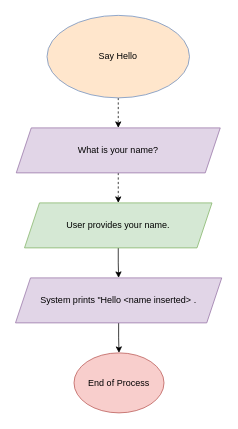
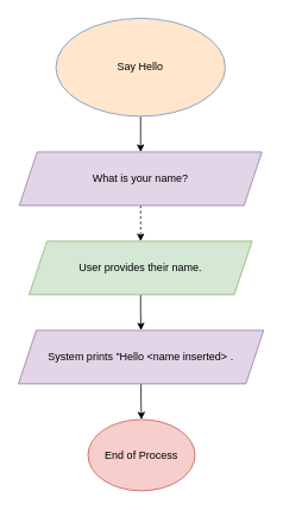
- <mxCell id="2" value="" style="edgeStyle=orthogonalEdgeStyle;rounded=0;orthogonalLoop=1;jettySize=auto;html=1;dashed=1;" edge="1" parent="1" source="3" target="5"><mxGeometry relative="1" as="geometry" /></mxCell>
+ <mxCell id="2" value="" style="edgeStyle=orthogonalEdgeStyle;rounded=0;orthogonalLoop=1;jettySize=auto;html=1;" edge="1" parent="1" source="3" target="5"><mxGeometry relative="1" as="geometry" /></mxCell>
- <mxCell id="7" value="User provides your name." style="shape=parallelogram;perimeter=parallelogramPerimeter;whiteSpace=wrap;html=1;fixedSize=1;fillColor=#d5e8d4;strokeColor=#82b366;" vertex="1" parent="1"><mxGeometry x="32" y="270" width="250" height="60" as="geometry" /></mxCell>
+ <mxCell id="7" value="User provides their name." style="shape=parallelogram;perimeter=parallelogramPerimeter;whiteSpace=wrap;html=1;fixedSize=1;fillColor=#d5e8d4;strokeColor=#82b366;" vertex="1" parent="1"><mxGeometry x="32" y="270" width="250" height="60" as="geometry" /></mxCell>
